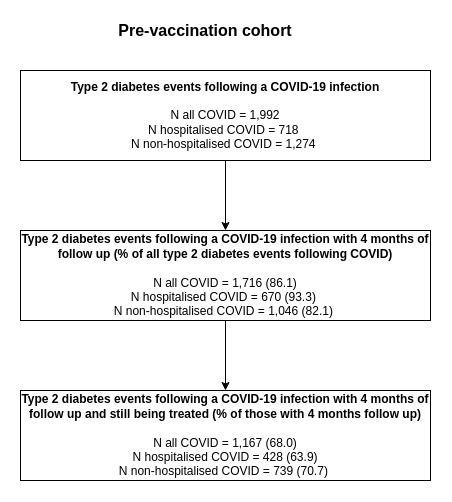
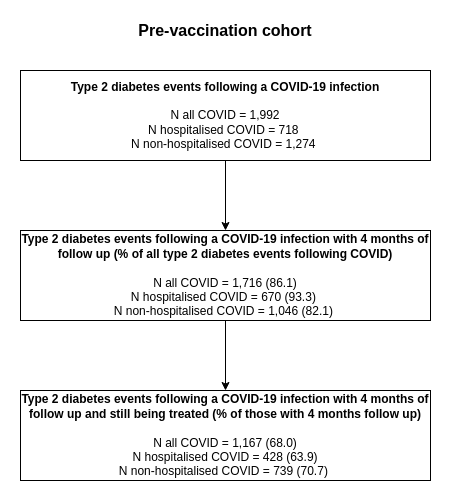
- <mxCell id="6" value="&lt;b&gt;&lt;font style=&quot;font-size: 16px&quot;&gt;Pre-vaccination cohort&lt;/font&gt;&lt;/b&gt;" style="text;html=1;strokeColor=none;fillColor=none;align=center;verticalAlign=middle;whiteSpace=wrap;rounded=0;" vertex="1" parent="1"><mxGeometry x="90" y="20" width="230" height="20" as="geometry" /></mxCell>
+ <mxCell id="6" value="&lt;b&gt;&lt;font style=&quot;font-size: 16px&quot;&gt;Pre-vaccination cohort&lt;/font&gt;&lt;/b&gt;" style="text;html=1;strokeColor=none;fillColor=none;align=center;verticalAlign=middle;whiteSpace=wrap;rounded=0;" vertex="1" parent="1"><mxGeometry x="110" y="20" width="230" height="20" as="geometry" /></mxCell>
